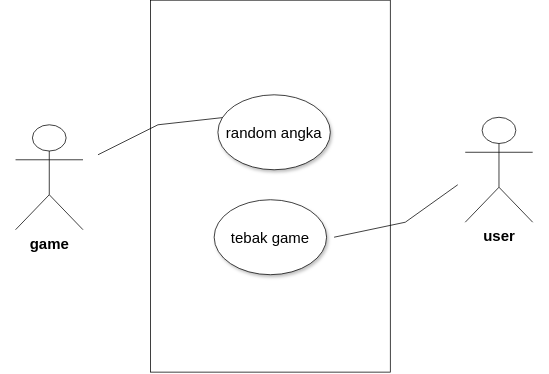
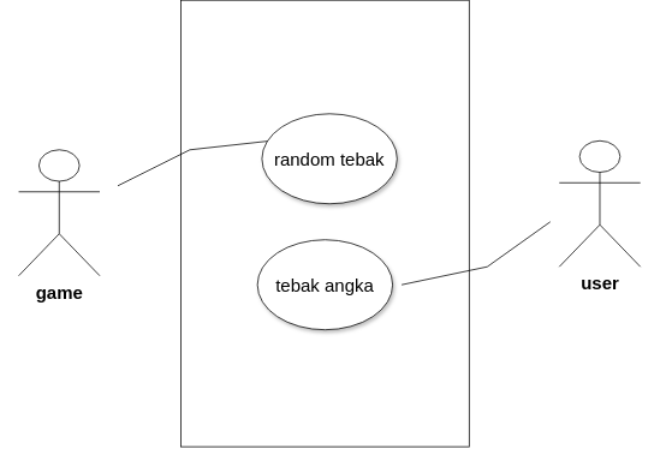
- <mxCell id="8" value="&lt;span style=&quot;font-size: 20px;&quot;&gt;random angka&lt;/span&gt;" style="text;html=1;align=center;verticalAlign=middle;whiteSpace=wrap;rounded=0;" vertex="1" parent="1"><mxGeometry x="240" y="44" width="250" height="130" as="geometry" /></mxCell>
+ <mxCell id="8" value="&lt;span style=&quot;font-size: 20px;&quot;&gt;random tebak&lt;/span&gt;" style="text;html=1;align=center;verticalAlign=middle;whiteSpace=wrap;rounded=0;" vertex="1" parent="1"><mxGeometry x="240" y="44" width="250" height="130" as="geometry" /></mxCell>
- <mxCell id="10" value="&lt;span style=&quot;font-size: 20px;&quot;&gt;tebak game&lt;/span&gt;" style="text;html=1;strokeColor=none;fillColor=none;align=center;verticalAlign=middle;whiteSpace=wrap;rounded=0;" vertex="1" parent="1"><mxGeometry x="235" y="184" width="250" height="130" as="geometry" /></mxCell>
+ <mxCell id="10" value="&lt;span style=&quot;font-size: 20px;&quot;&gt;tebak angka&lt;/span&gt;" style="text;html=1;strokeColor=none;fillColor=none;align=center;verticalAlign=middle;whiteSpace=wrap;rounded=0;" vertex="1" parent="1"><mxGeometry x="235" y="184" width="250" height="130" as="geometry" /></mxCell>
